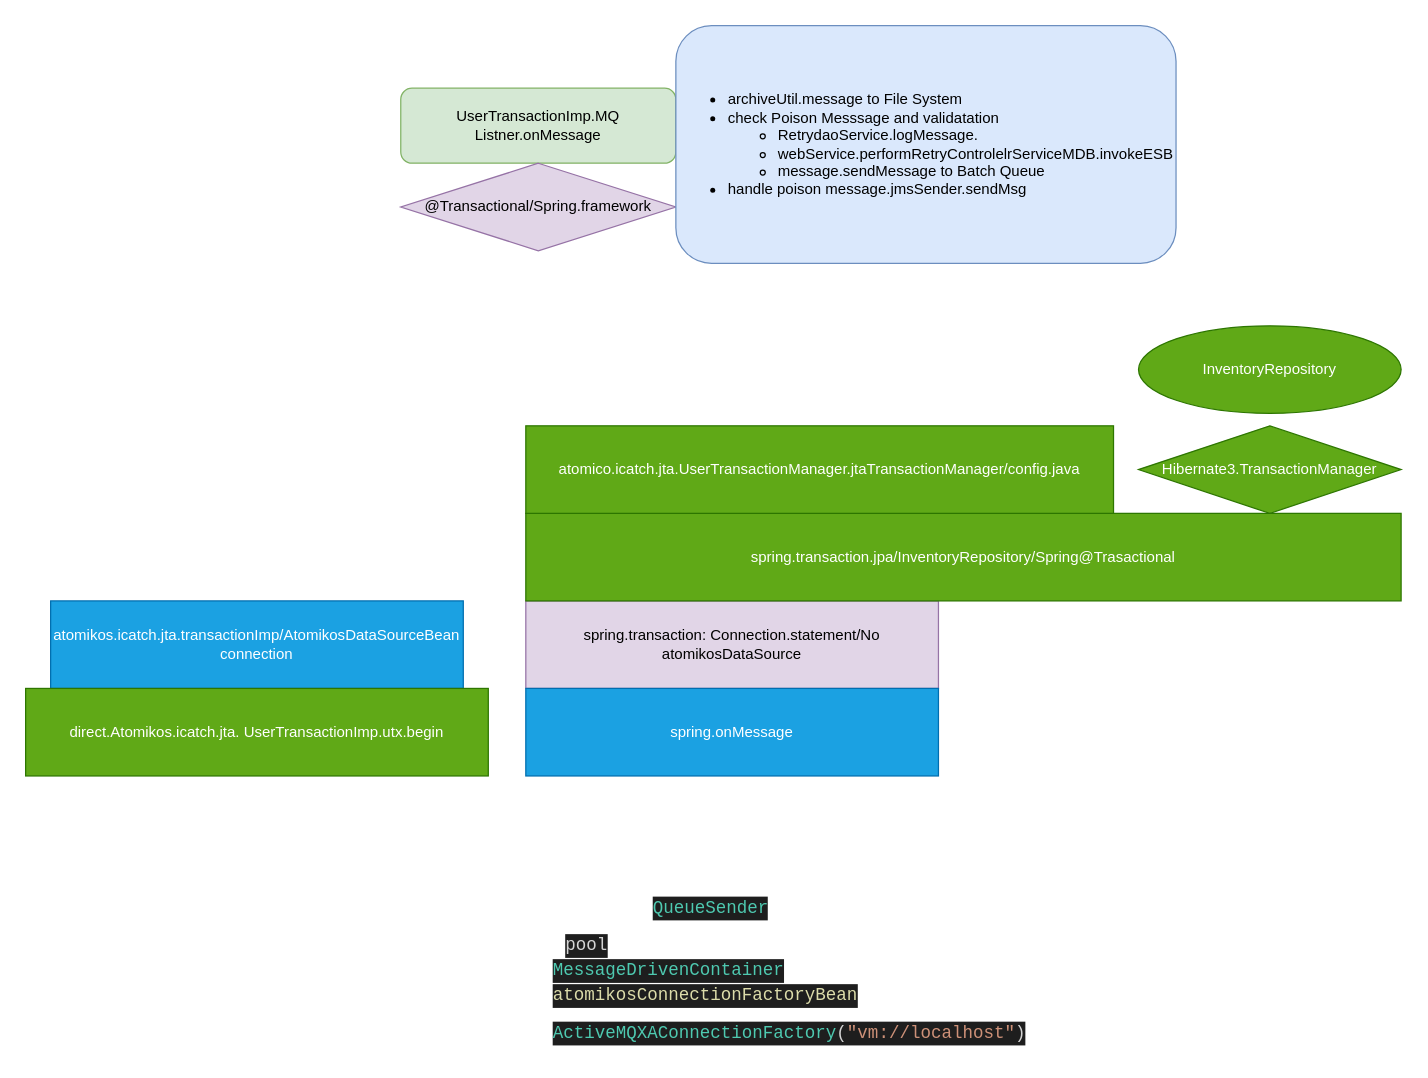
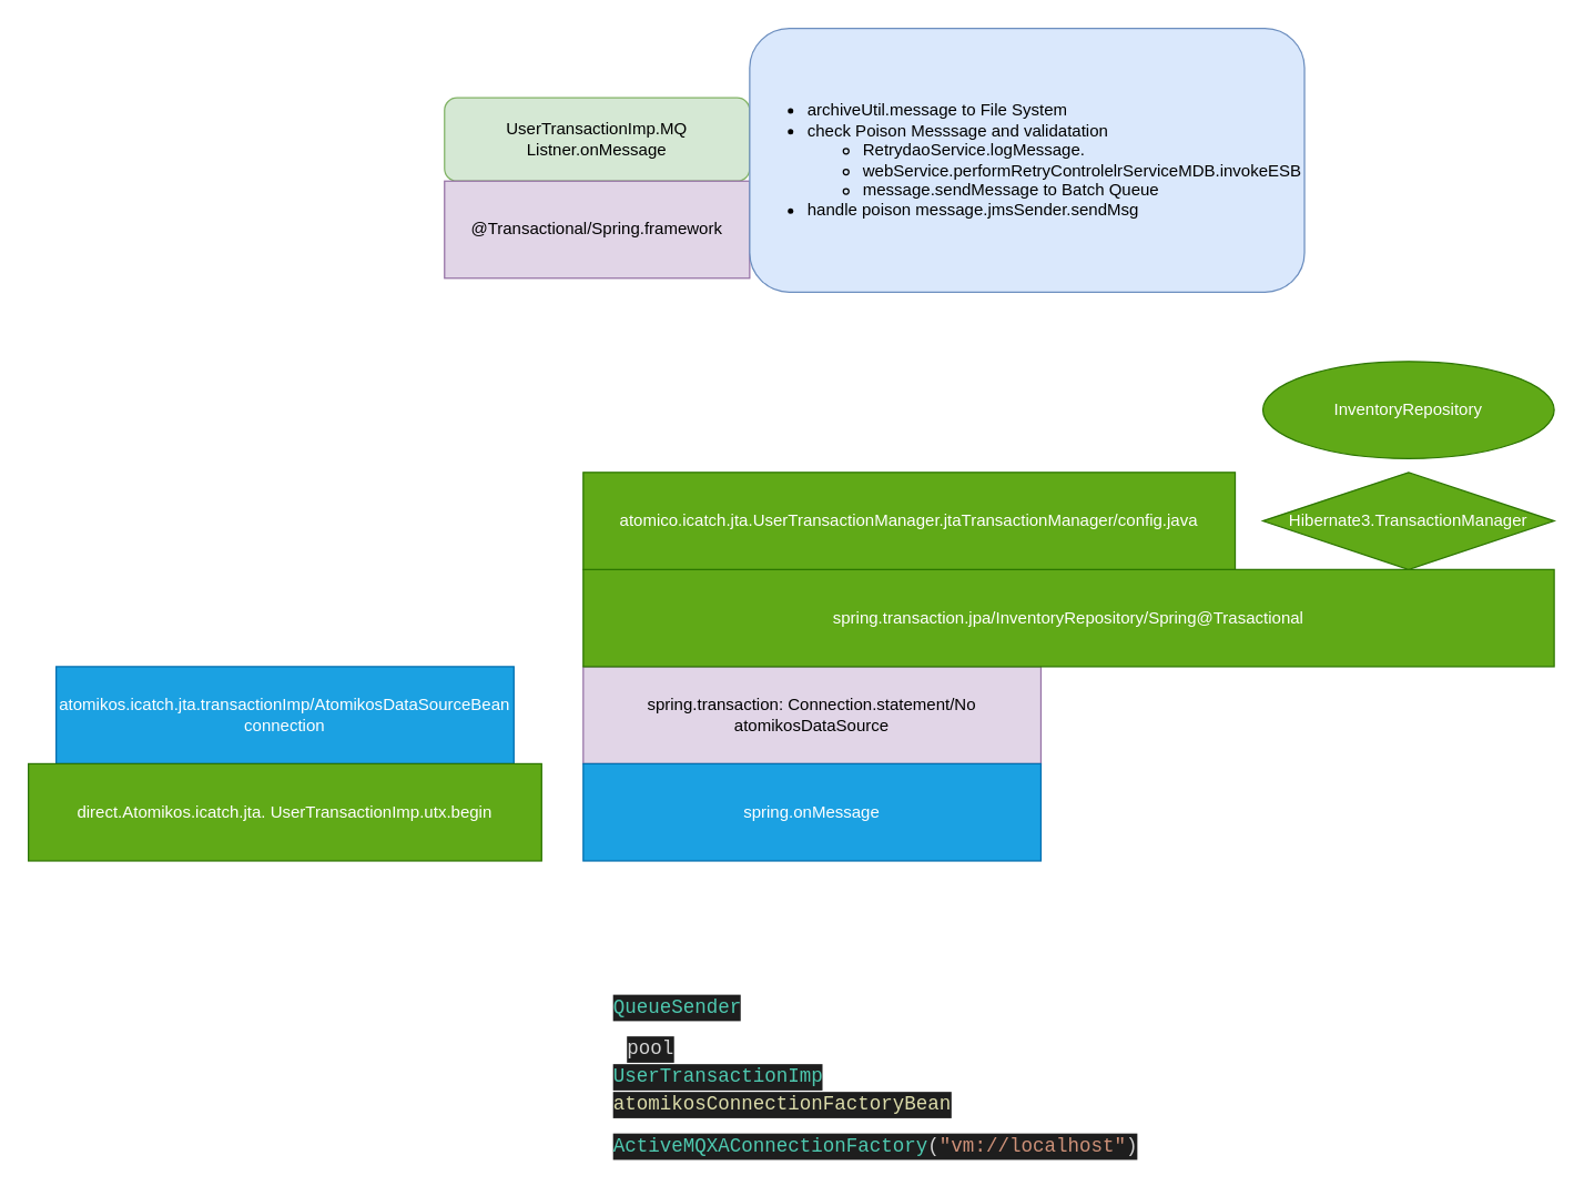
- <mxCell id="3" value="@Transactional/Spring.framework" style="rhombus;html=1;fillColor=#e1d5e7;strokeColor=#9673a6;whiteSpace=wrap;" vertex="1" parent="1"><mxGeometry x="320" y="130" width="220" height="70" as="geometry" /></mxCell>
+ <mxCell id="3" value="@Transactional/Spring.framework" style="rounded=0;html=1;fillColor=#e1d5e7;strokeColor=#9673a6;whiteSpace=wrap;" vertex="1" parent="1"><mxGeometry x="320" y="130" width="220" height="70" as="geometry" /></mxCell>
- <mxCell id="16" value="&lt;div style=&quot;color: rgb(212, 212, 212); background-color: rgb(30, 30, 30); font-family: consolas, &amp;quot;courier new&amp;quot;, monospace; font-weight: normal; font-size: 14px; line-height: 19px;&quot;&gt;&lt;div&gt;&lt;span style=&quot;color: #4ec9b0&quot;&gt;QueueSender&lt;/span&gt;&lt;/div&gt;&lt;/div&gt;" style="text;whiteSpace=wrap;html=1;" vertex="1" parent="1"><mxGeometry x="520" y="710" width="110" height="30" as="geometry" /></mxCell>
+ <mxCell id="16" value="&lt;div style=&quot;color: rgb(212, 212, 212); background-color: rgb(30, 30, 30); font-family: consolas, &amp;quot;courier new&amp;quot;, monospace; font-weight: normal; font-size: 14px; line-height: 19px;&quot;&gt;&lt;div&gt;&lt;span style=&quot;color: #4ec9b0&quot;&gt;QueueSender&lt;/span&gt;&lt;/div&gt;&lt;/div&gt;" style="text;whiteSpace=wrap;html=1;" vertex="1" parent="1"><mxGeometry x="440" y="710" width="110" height="30" as="geometry" /></mxCell>
- <mxCell id="13" value="&lt;div style=&quot;color: rgb(212, 212, 212); background-color: rgb(30, 30, 30); font-family: consolas, &amp;quot;courier new&amp;quot;, monospace; font-weight: normal; font-size: 14px; line-height: 19px;&quot;&gt;&lt;div&gt;&lt;span style=&quot;color: #4ec9b0&quot;&gt;MessageDrivenContainer&lt;/span&gt;&lt;/div&gt;&lt;/div&gt;" style="text;whiteSpace=wrap;html=1;" vertex="1" parent="1"><mxGeometry x="440" y="760" width="190" height="30" as="geometry" /></mxCell>
+ <mxCell id="13" value="&lt;div style=&quot;color: rgb(212, 212, 212); background-color: rgb(30, 30, 30); font-family: consolas, &amp;quot;courier new&amp;quot;, monospace; font-weight: normal; font-size: 14px; line-height: 19px;&quot;&gt;&lt;div&gt;&lt;span style=&quot;color: #4ec9b0&quot;&gt;UserTransactionImp&lt;/span&gt;&lt;/div&gt;&lt;/div&gt;" style="text;whiteSpace=wrap;html=1;" vertex="1" parent="1"><mxGeometry x="440" y="760" width="190" height="30" as="geometry" /></mxCell>
